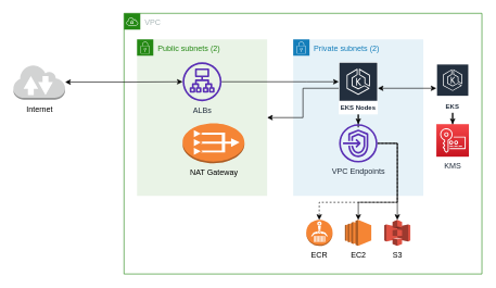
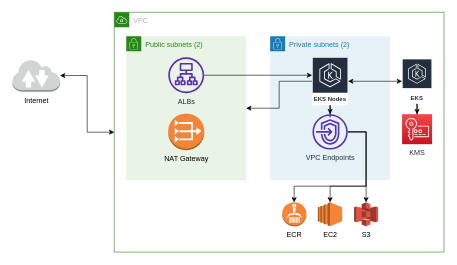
- <mxCell id="21" style="edgeStyle=orthogonalEdgeStyle;rounded=0;orthogonalLoop=1;jettySize=auto;html=1;startArrow=classic;startFill=1;" parent="1" source="22" target="6" edge="1"><mxGeometry relative="1" as="geometry" /></mxCell>
+ <mxCell id="21" style="edgeStyle=orthogonalEdgeStyle;rounded=0;orthogonalLoop=1;jettySize=auto;html=1;startArrow=classic;startFill=1;" parent="1" source="22" target="3" edge="1"><mxGeometry relative="1" as="geometry" /></mxCell>
- <mxCell id="7" value="NAT Gateway" style="outlineConnect=0;dashed=0;verticalLabelPosition=bottom;verticalAlign=top;align=center;html=1;shape=mxgraph.aws3.vpc_nat_gateway;fillColor=#F58536;gradientColor=none;" parent="1" vertex="1"><mxGeometry x="280" y="189" width="95" height="61" as="geometry" /></mxCell>
+ <mxCell id="7" value="NAT Gateway" style="outlineConnect=0;dashed=0;verticalLabelPosition=bottom;verticalAlign=top;align=center;html=1;shape=mxgraph.aws3.vpc_nat_gateway;fillColor=#F58536;gradientColor=none;" parent="1" vertex="1"><mxGeometry x="280" y="189" width="60" height="61" as="geometry" /></mxCell>
- <mxCell id="12" style="edgeStyle=orthogonalEdgeStyle;rounded=0;orthogonalLoop=1;jettySize=auto;html=1;dashed=1;" parent="1" source="15" target="16" edge="1"><mxGeometry relative="1" as="geometry"><Array as="points"><mxPoint x="610" y="220" /><mxPoint x="610" y="310" /><mxPoint x="490" y="310" /></Array></mxGeometry></mxCell>
+ <mxCell id="12" style="edgeStyle=orthogonalEdgeStyle;rounded=0;orthogonalLoop=1;jettySize=auto;html=1;" parent="1" source="15" target="16" edge="1"><mxGeometry relative="1" as="geometry"><Array as="points"><mxPoint x="610" y="220" /><mxPoint x="610" y="310" /><mxPoint x="490" y="310" /></Array></mxGeometry></mxCell>
